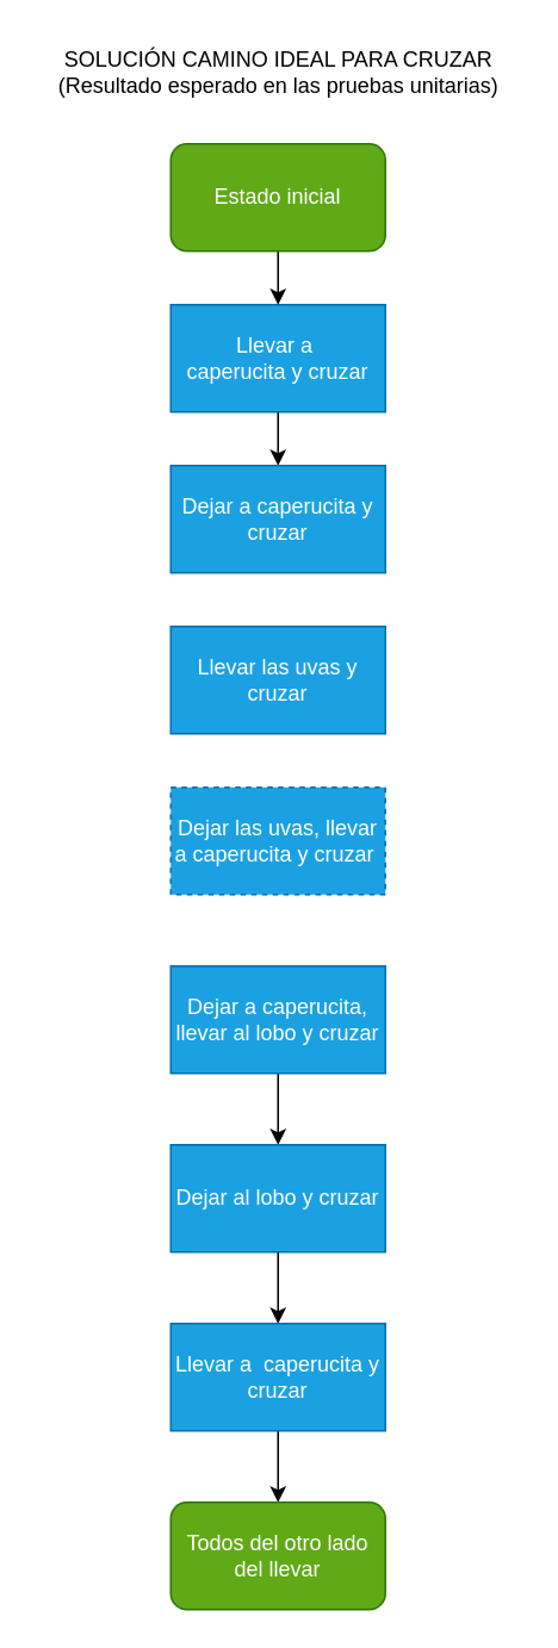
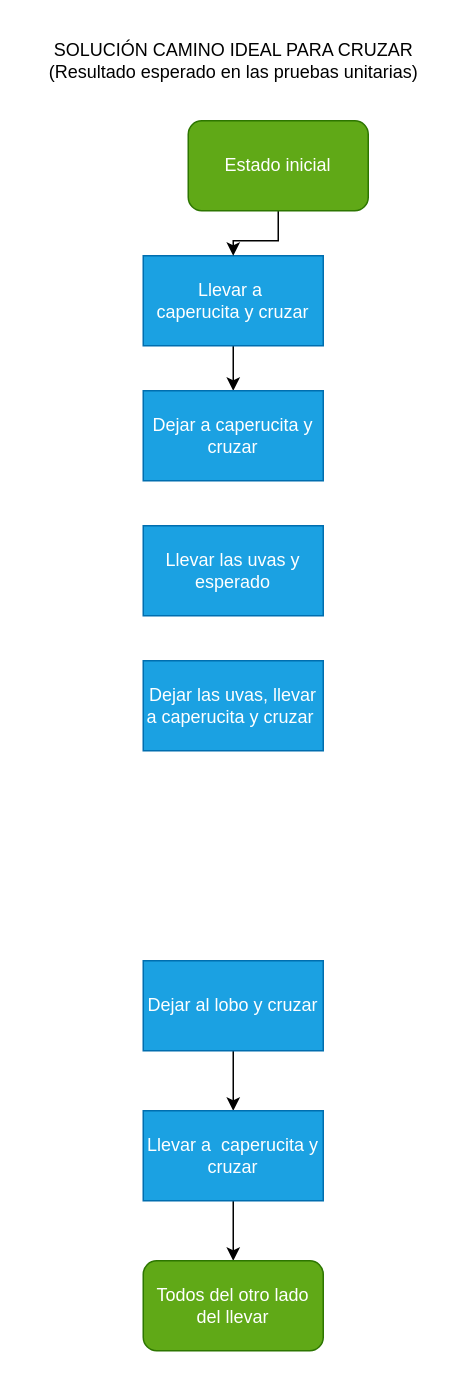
- <mxCell id="5" value="Estado inicial" style="rounded=1;whiteSpace=wrap;html=1;fillColor=#60a917;fontColor=#ffffff;strokeColor=#2D7600;" parent="1" vertex="1"><mxGeometry x="95" y="80" width="120" height="60" as="geometry" /></mxCell>
+ <mxCell id="5" value="Estado inicial" style="rounded=1;whiteSpace=wrap;html=1;fillColor=#60a917;fontColor=#ffffff;strokeColor=#2D7600;" parent="1" vertex="1"><mxGeometry x="125" y="80" width="120" height="60" as="geometry" /></mxCell>
- <mxCell id="7" value="Llevar las uvas y cruzar" style="rounded=0;whiteSpace=wrap;html=1;fillColor=#1ba1e2;fontColor=#ffffff;strokeColor=#006EAF;" parent="1" vertex="1"><mxGeometry x="95" y="350" width="120" height="60" as="geometry" /></mxCell>
+ <mxCell id="7" value="Llevar las uvas y esperado" style="rounded=0;whiteSpace=wrap;html=1;fillColor=#1ba1e2;fontColor=#ffffff;strokeColor=#006EAF;" parent="1" vertex="1"><mxGeometry x="95" y="350" width="120" height="60" as="geometry" /></mxCell>
- <mxCell id="8" value="Dejar las uvas, llevar a caperucita y cruzar&amp;nbsp;" style="rounded=0;whiteSpace=wrap;html=1;fillColor=#1ba1e2;fontColor=#ffffff;strokeColor=#006EAF;dashed=1;" parent="1" vertex="1"><mxGeometry x="95" y="440" width="120" height="60" as="geometry" /></mxCell>
+ <mxCell id="8" value="Dejar las uvas, llevar a caperucita y cruzar&amp;nbsp;" style="rounded=0;whiteSpace=wrap;html=1;fillColor=#1ba1e2;fontColor=#ffffff;strokeColor=#006EAF;" parent="1" vertex="1"><mxGeometry x="95" y="440" width="120" height="60" as="geometry" /></mxCell>
- <mxCell id="10" value="Dejar a caperucita, llevar al lobo y cruzar" style="rounded=0;whiteSpace=wrap;html=1;fillColor=#1ba1e2;fontColor=#ffffff;strokeColor=#006EAF;" parent="1" vertex="1"><mxGeometry x="95" y="540" width="120" height="60" as="geometry" /></mxCell>
- <mxCell id="9" value="" style="edgeStyle=orthogonalEdgeStyle;rounded=0;orthogonalLoop=1;jettySize=auto;html=1;" parent="1" source="10" target="12" edge="1"><mxGeometry relative="1" as="geometry" /></mxCell>
